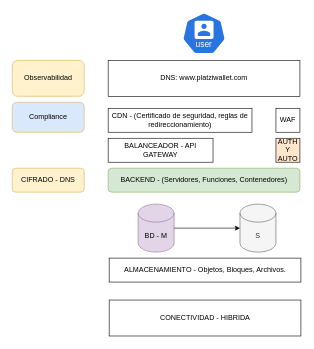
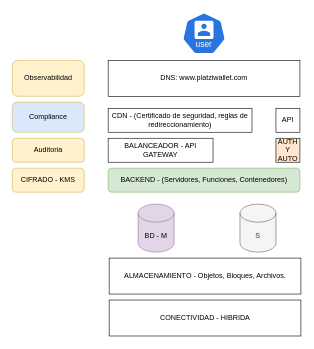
- <mxCell id="5" value="WAF" style="whiteSpace=wrap;html=1;aspect=fixed;" vertex="1" parent="1"><mxGeometry x="460" y="180" width="40" height="40" as="geometry" /></mxCell>
+ <mxCell id="5" value="API" style="whiteSpace=wrap;html=1;aspect=fixed;" vertex="1" parent="1"><mxGeometry x="460" y="180" width="40" height="40" as="geometry" /></mxCell>
+ <mxCell id="11" value="Auditoria" style="rounded=1;whiteSpace=wrap;html=1;fillColor=#fff2cc;strokeColor=#d6b656;" vertex="1" parent="1"><mxGeometry x="20" y="230" width="120" height="40" as="geometry" /></mxCell>
- <mxCell id="12" value="CIFRADO - DNS" style="rounded=1;whiteSpace=wrap;html=1;fillColor=#fff2cc;strokeColor=#d6b656;" vertex="1" parent="1"><mxGeometry x="20" y="280" width="120" height="40" as="geometry" /></mxCell>
+ <mxCell id="12" value="CIFRADO - KMS" style="rounded=1;whiteSpace=wrap;html=1;fillColor=#fff2cc;strokeColor=#d6b656;" vertex="1" parent="1"><mxGeometry x="20" y="280" width="120" height="40" as="geometry" /></mxCell>
- <mxCell id="15" value="" style="endArrow=classic;html=1;rounded=0;exitX=1;exitY=0.5;exitDx=0;exitDy=0;exitPerimeter=0;entryX=0;entryY=0.5;entryDx=0;entryDy=0;entryPerimeter=0;" edge="1" parent="1" source="13" target="14"><mxGeometry width="50" height="50" relative="1" as="geometry"><mxPoint x="380" y="170" as="sourcePoint" /><mxPoint x="420" y="130" as="targetPoint" /><Array as="points"><mxPoint x="350" y="380" /></Array></mxGeometry></mxCell>
- <mxCell id="16" value="ALMACENAMIENTO - Objetos, Bloques, Archivos." style="rounded=0;whiteSpace=wrap;html=1;" vertex="1" parent="1"><mxGeometry x="181.66" y="430" width="320" height="40" as="geometry" /></mxCell>
+ <mxCell id="16" value="ALMACENAMIENTO - Objetos, Bloques, Archivos." style="rounded=0;whiteSpace=wrap;html=1;" vertex="1" parent="1"><mxGeometry x="181.66" y="430" width="320" height="60" as="geometry" /></mxCell>
